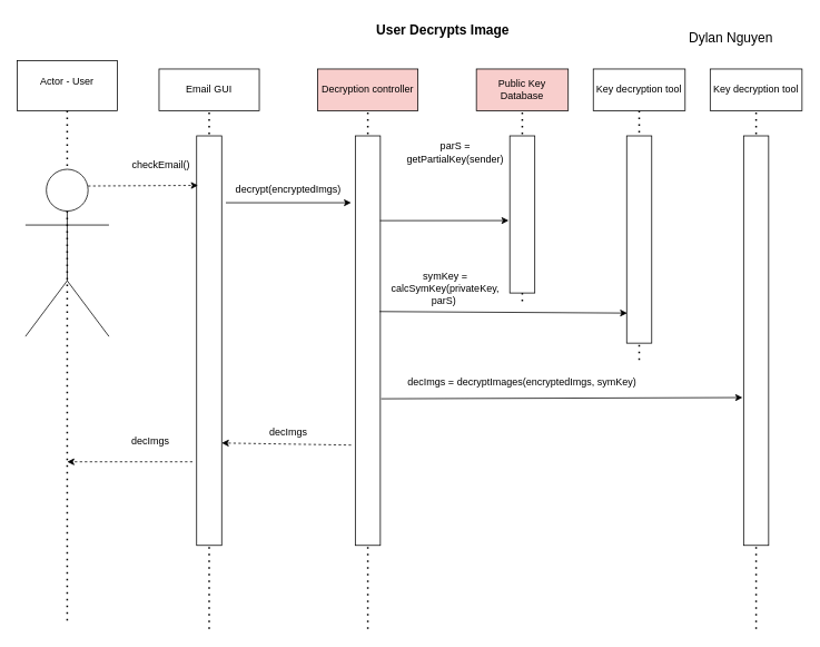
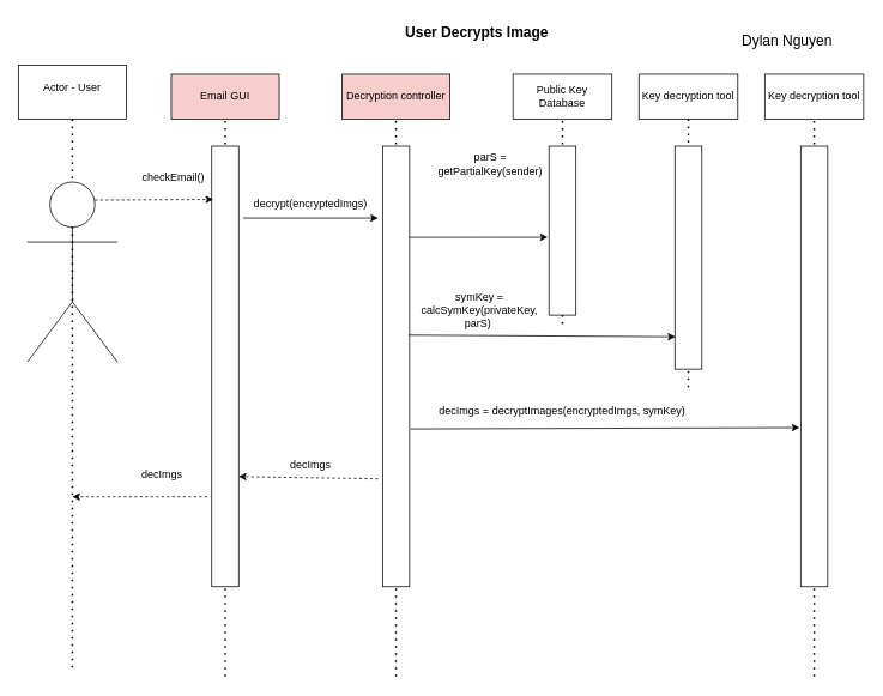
- <mxCell id="4" value="Email GUI" style="rounded=0;whiteSpace=wrap;html=1;" parent="1" vertex="1"><mxGeometry x="190" y="82" width="120" height="50" as="geometry" /></mxCell>
+ <mxCell id="4" value="Email GUI" style="rounded=0;whiteSpace=wrap;html=1;fillColor=#f8cecc;" parent="1" vertex="1"><mxGeometry x="190" y="82" width="120" height="50" as="geometry" /></mxCell>
- <mxCell id="6" value="Public Key Database" style="rounded=0;whiteSpace=wrap;html=1;fillColor=#f8cecc;" parent="1" vertex="1"><mxGeometry x="570" y="82" width="110" height="50" as="geometry" /></mxCell>
+ <mxCell id="6" value="Public Key Database" style="rounded=0;whiteSpace=wrap;html=1;" parent="1" vertex="1"><mxGeometry x="570" y="82" width="110" height="50" as="geometry" /></mxCell>
